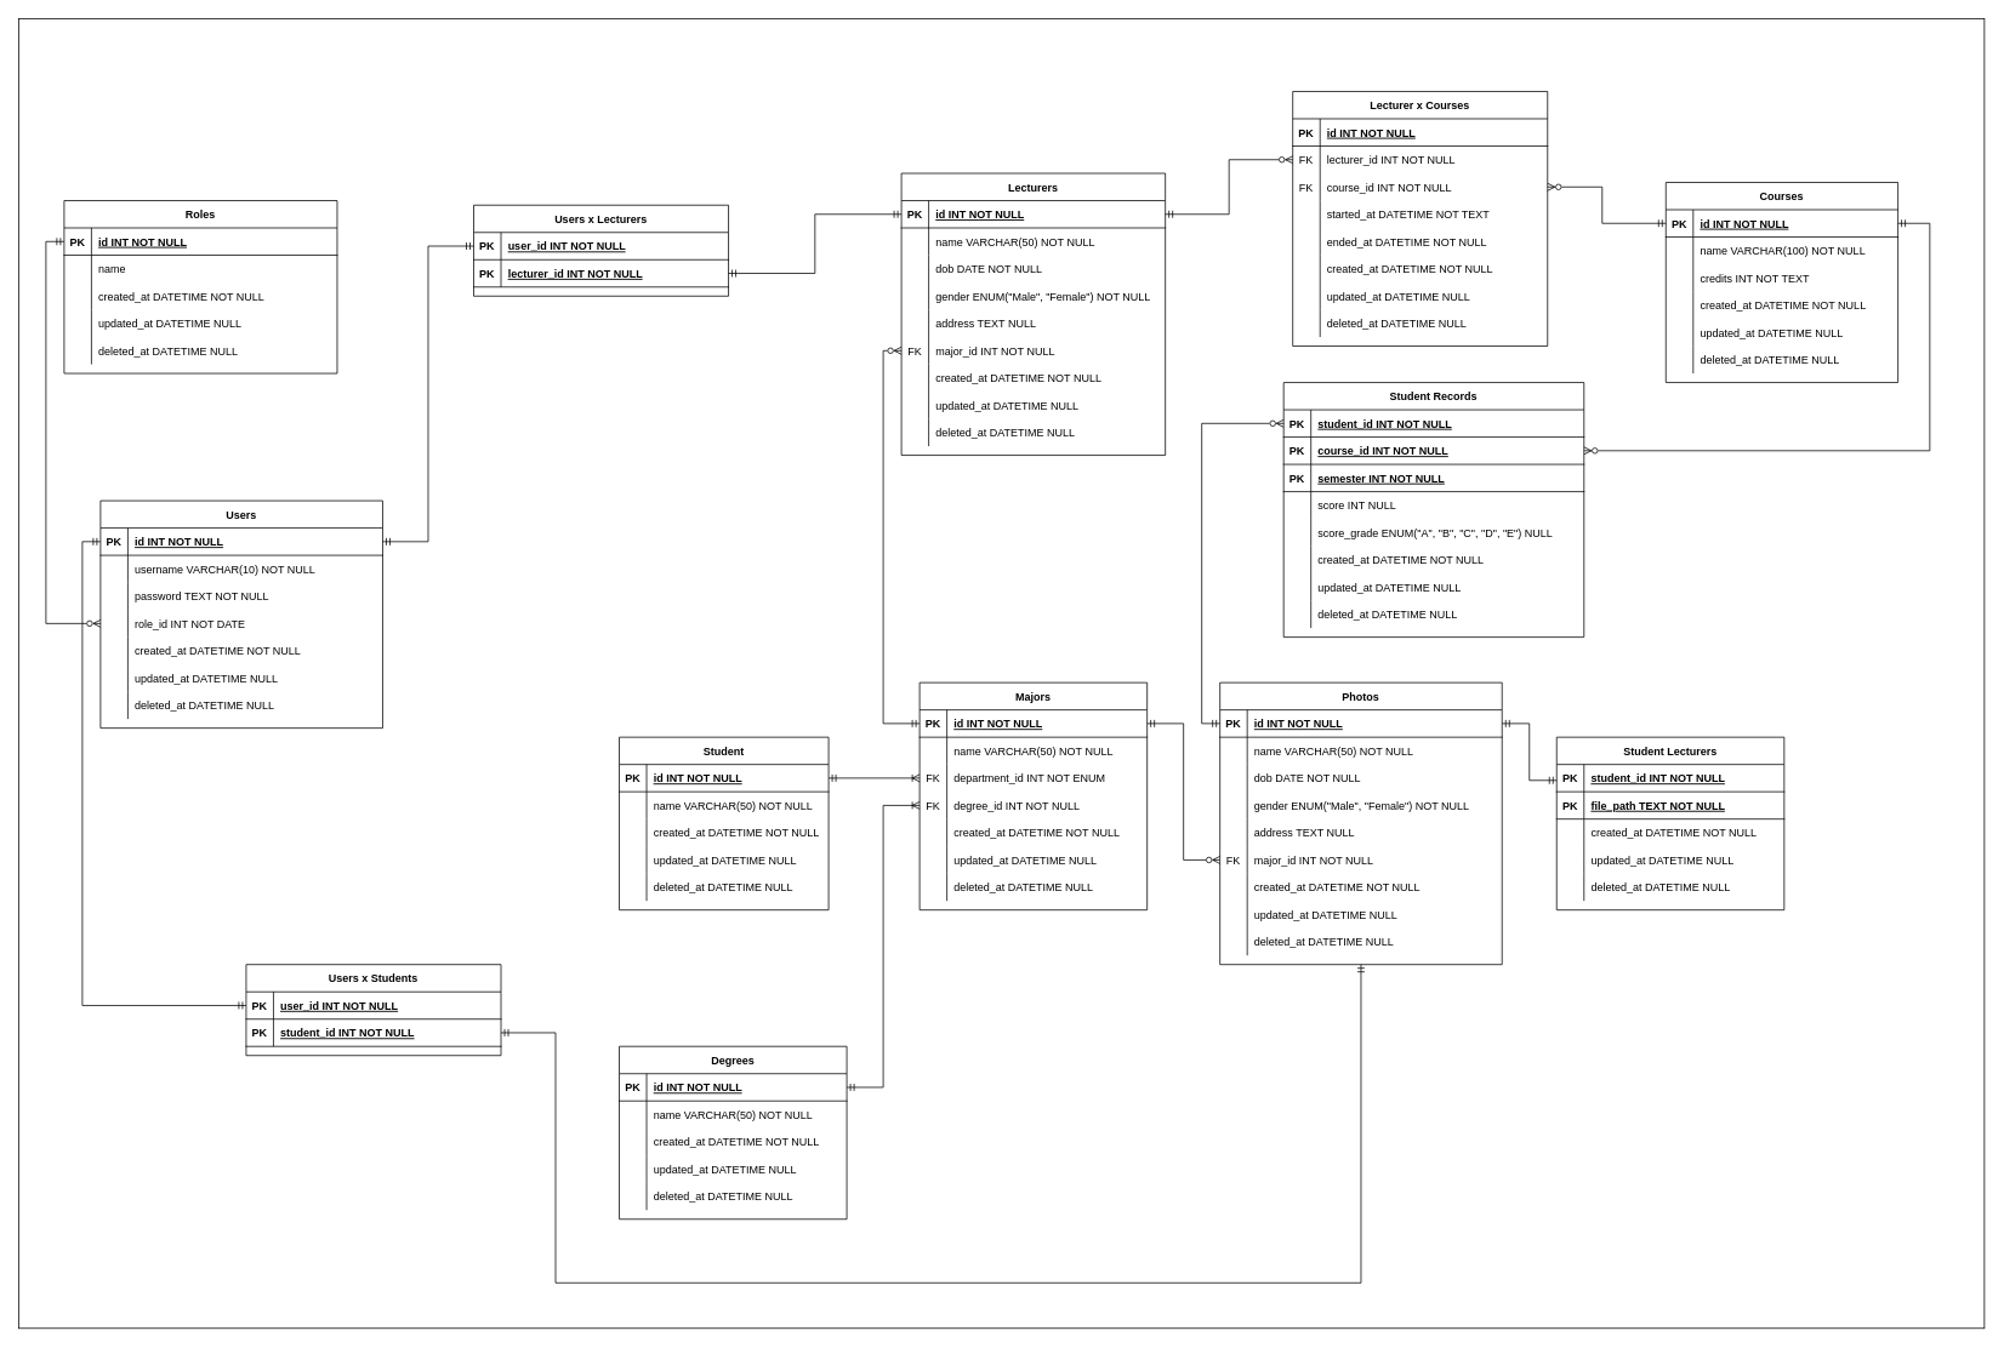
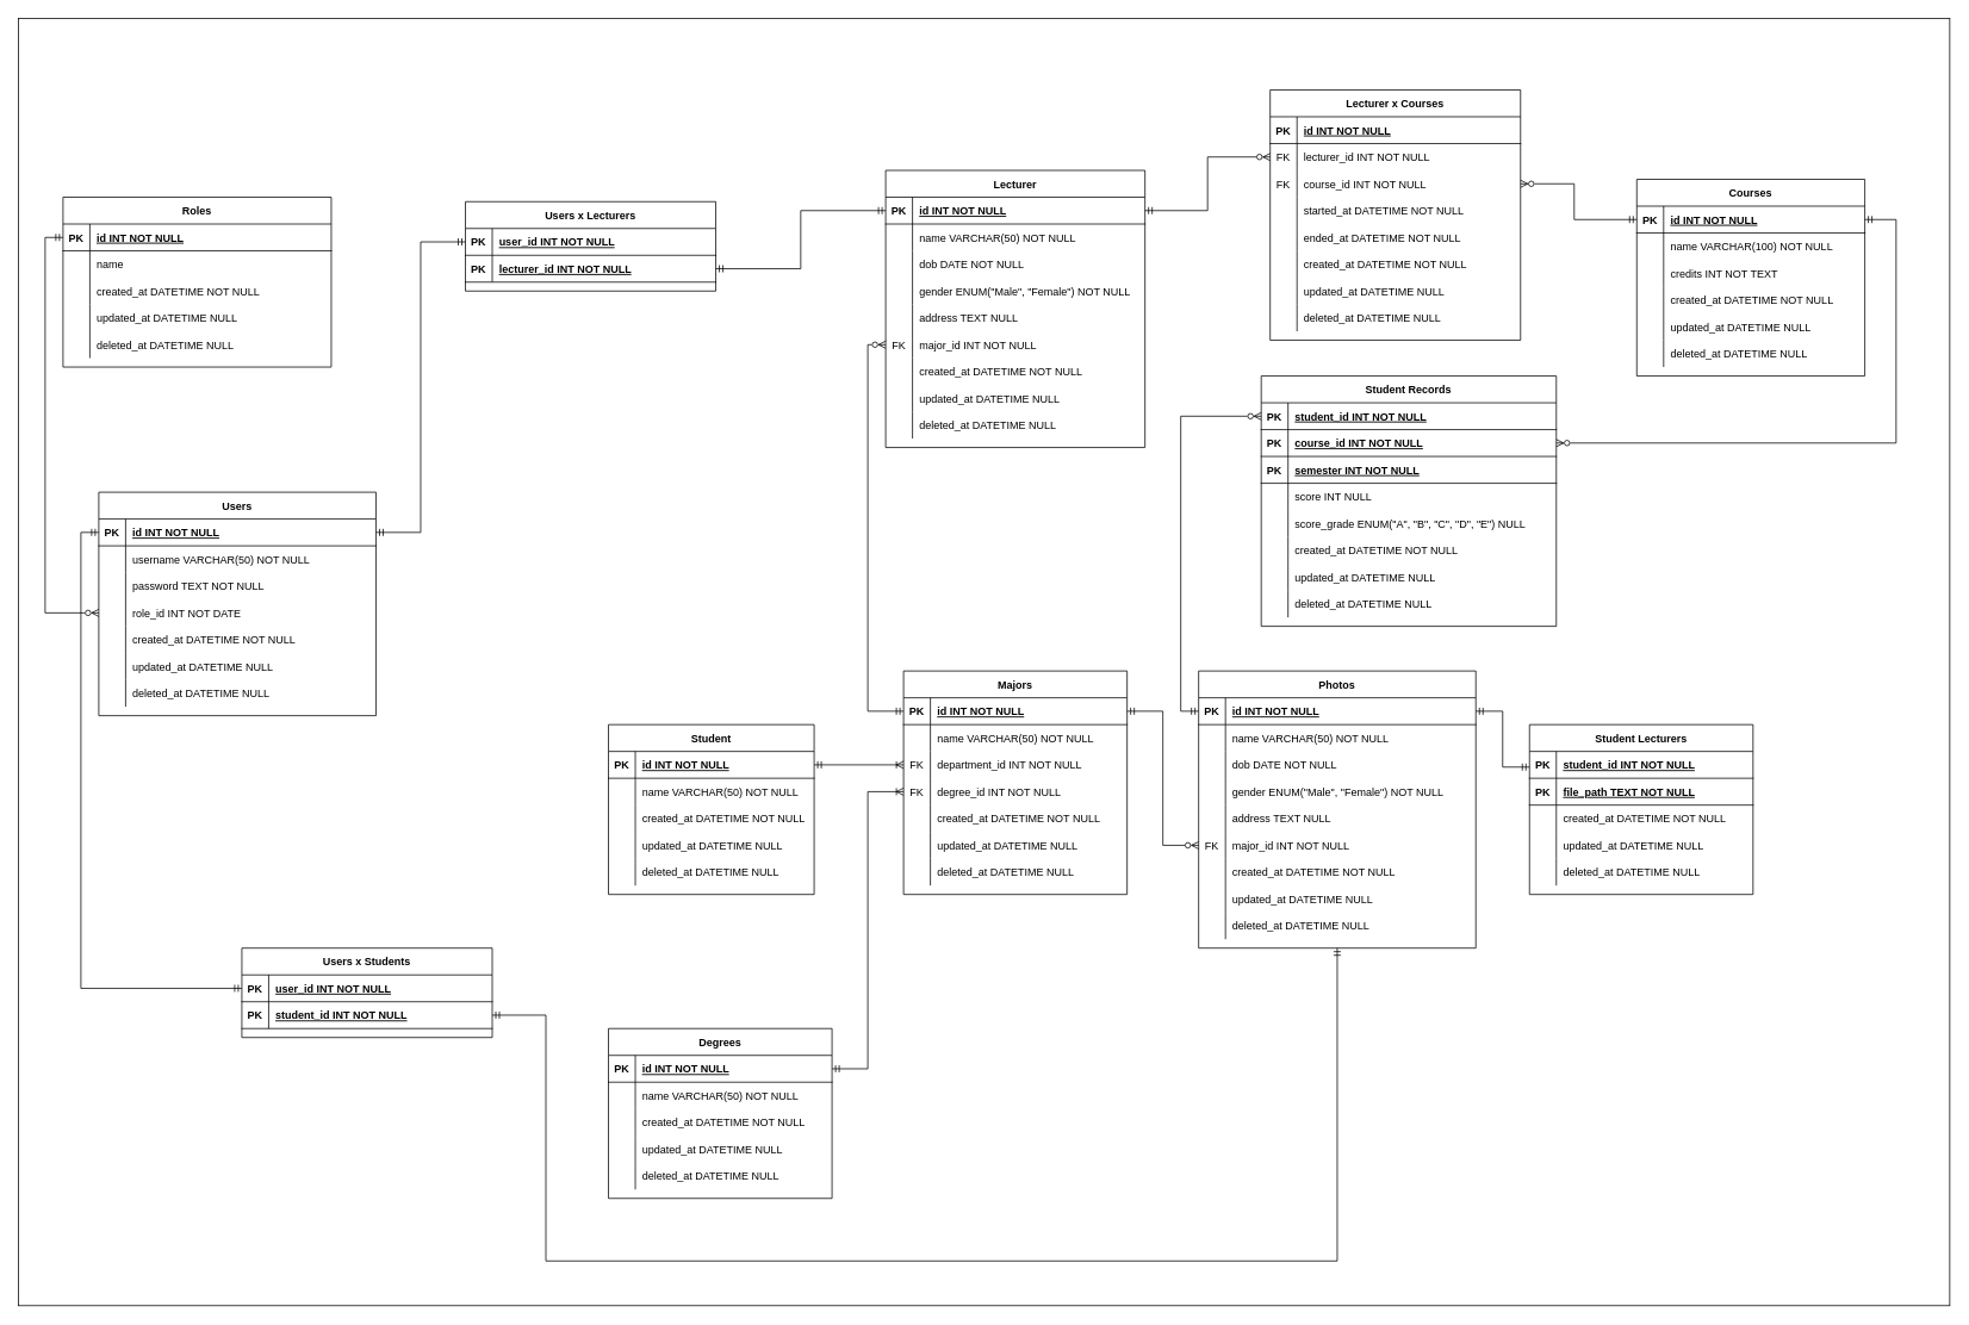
- <mxCell id="105" value="Lecturers" style="shape=table;startSize=30;container=1;collapsible=1;childLayout=tableLayout;fixedRows=1;rowLines=0;fontStyle=1;align=center;resizeLast=1;" parent="1" vertex="1"><mxGeometry x="990" y="190" width="290" height="310" as="geometry" /></mxCell>
+ <mxCell id="105" value="Lecturer" style="shape=table;startSize=30;container=1;collapsible=1;childLayout=tableLayout;fixedRows=1;rowLines=0;fontStyle=1;align=center;resizeLast=1;" parent="1" vertex="1"><mxGeometry x="990" y="190" width="290" height="310" as="geometry" /></mxCell>
- <mxCell id="192" value="started_at DATETIME NOT TEXT" style="shape=partialRectangle;connectable=0;fillColor=none;top=0;left=0;bottom=0;right=0;align=left;spacingLeft=6;overflow=hidden;" parent="190" vertex="1"><mxGeometry x="30" width="250" height="30" as="geometry"><mxRectangle width="250" height="30" as="alternateBounds" /></mxGeometry></mxCell>
+ <mxCell id="192" value="started_at DATETIME NOT NULL" style="shape=partialRectangle;connectable=0;fillColor=none;top=0;left=0;bottom=0;right=0;align=left;spacingLeft=6;overflow=hidden;" parent="190" vertex="1"><mxGeometry x="30" width="250" height="30" as="geometry"><mxRectangle width="250" height="30" as="alternateBounds" /></mxGeometry></mxCell>
- <mxCell id="213" value="username VARCHAR(10) NOT NULL" style="shape=partialRectangle;connectable=0;fillColor=none;top=0;left=0;bottom=0;right=0;align=left;spacingLeft=6;overflow=hidden;" vertex="1" parent="211"><mxGeometry x="30" width="280" height="30" as="geometry"><mxRectangle width="280" height="30" as="alternateBounds" /></mxGeometry></mxCell>
+ <mxCell id="213" value="username VARCHAR(50) NOT NULL" style="shape=partialRectangle;connectable=0;fillColor=none;top=0;left=0;bottom=0;right=0;align=left;spacingLeft=6;overflow=hidden;" vertex="1" parent="211"><mxGeometry x="30" width="280" height="30" as="geometry"><mxRectangle width="280" height="30" as="alternateBounds" /></mxGeometry></mxCell>
- <mxCell id="28" value="department_id INT NOT ENUM" style="shape=partialRectangle;connectable=0;fillColor=none;top=0;left=0;bottom=0;right=0;align=left;spacingLeft=6;overflow=hidden;" parent="26" vertex="1"><mxGeometry x="30" width="220" height="30" as="geometry"><mxRectangle width="220" height="30" as="alternateBounds" /></mxGeometry></mxCell>
+ <mxCell id="28" value="department_id INT NOT NULL" style="shape=partialRectangle;connectable=0;fillColor=none;top=0;left=0;bottom=0;right=0;align=left;spacingLeft=6;overflow=hidden;" parent="26" vertex="1"><mxGeometry x="30" width="220" height="30" as="geometry"><mxRectangle width="220" height="30" as="alternateBounds" /></mxGeometry></mxCell>
